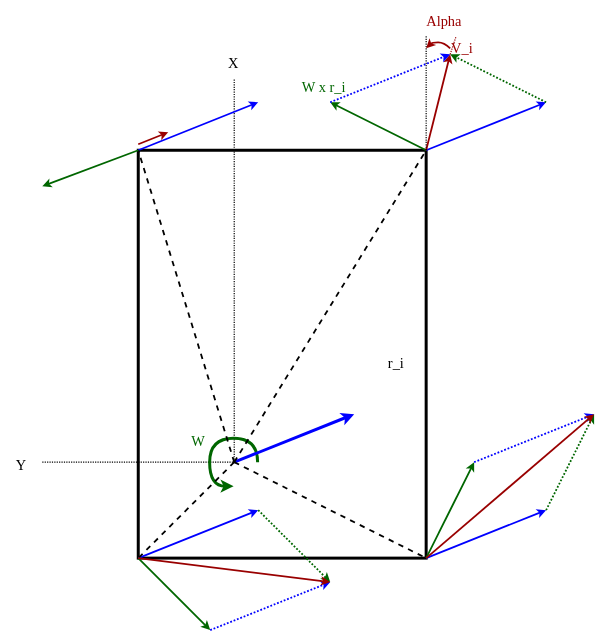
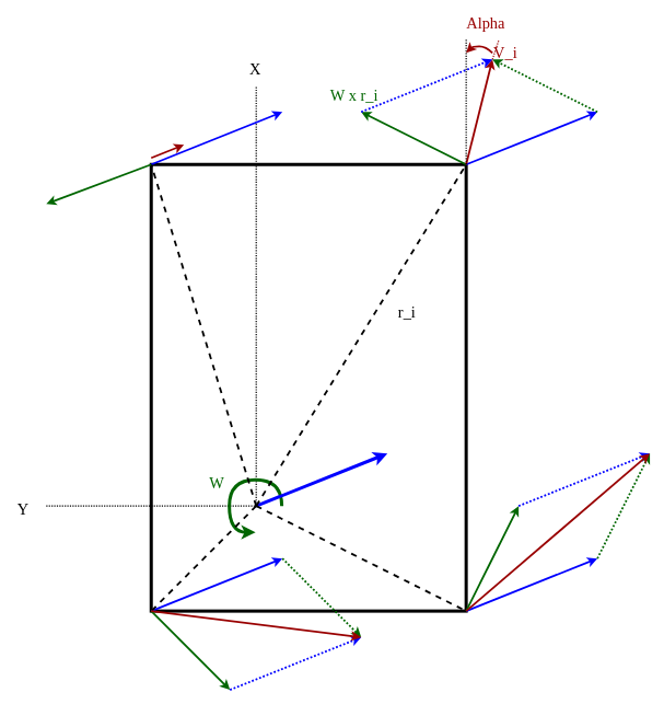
- <mxCell id="31" value="r_i" style="text;html=1;strokeColor=none;fillColor=none;align=center;verticalAlign=middle;whiteSpace=wrap;rounded=0;strokeWidth=5;fontFamily=Lucida Console;fontSize=24;fontColor=#000000;" vertex="1" parent="1"><mxGeometry x="630" y="590" width="60" height="30" as="geometry" /></mxCell>
+ <mxCell id="31" value="r_i" style="text;html=1;strokeColor=none;fillColor=none;align=center;verticalAlign=middle;whiteSpace=wrap;rounded=0;strokeWidth=5;fontFamily=Lucida Console;fontSize=24;fontColor=#000000;" vertex="1" parent="1"><mxGeometry x="590" y="460" width="60" height="30" as="geometry" /></mxCell>
